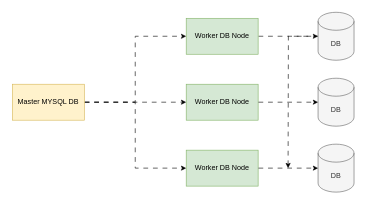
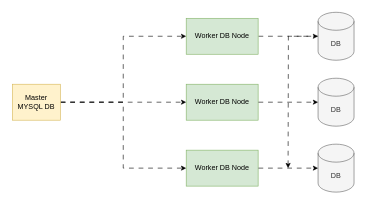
- <mxCell id="5" value="Master MYSQL DB" style="rounded=0;whiteSpace=wrap;html=1;fillColor=#fff2cc;strokeColor=#d6b656;" parent="1" vertex="1"><mxGeometry x="20" y="140" width="120" height="60" as="geometry" /></mxCell>
+ <mxCell id="5" value="Master MYSQL DB" style="rounded=0;whiteSpace=wrap;html=1;fillColor=#fff2cc;strokeColor=#d6b656;" parent="1" vertex="1"><mxGeometry x="20" y="140" width="80" height="60" as="geometry" /></mxCell>
